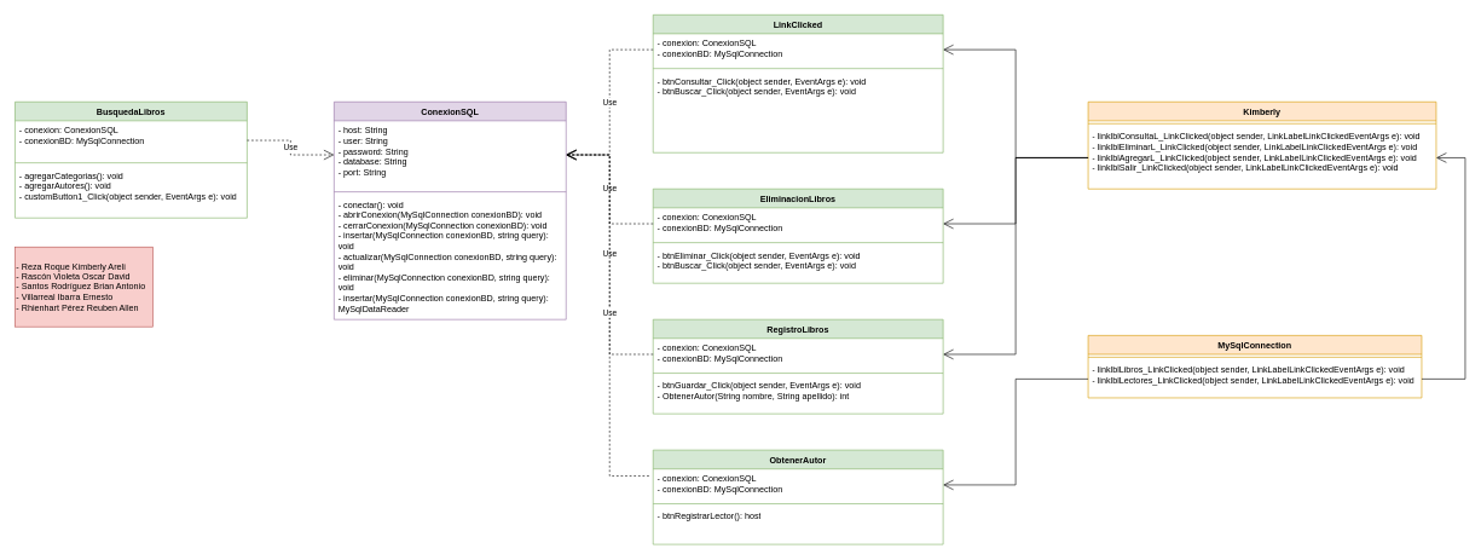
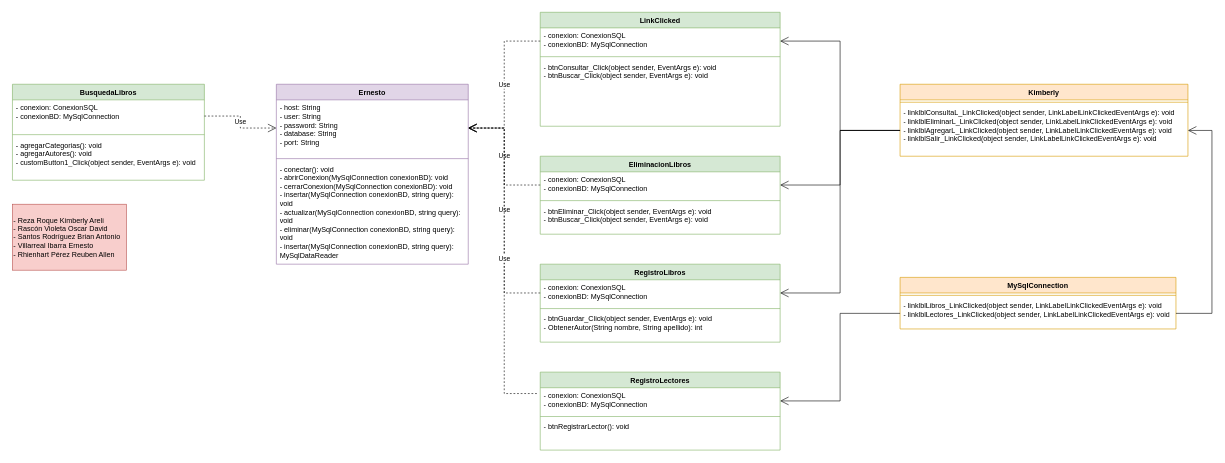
- <mxCell id="6" value="ConexionSQL" style="swimlane;fontStyle=1;align=center;verticalAlign=top;childLayout=stackLayout;horizontal=1;startSize=26;horizontalStack=0;resizeParent=1;resizeParentMax=0;resizeLast=0;collapsible=1;marginBottom=0;whiteSpace=wrap;html=1;fillColor=#e1d5e7;strokeColor=#9673a6;" vertex="1" parent="1"><mxGeometry x="460" y="140" width="320" height="300" as="geometry" /></mxCell>
+ <mxCell id="6" value="Ernesto" style="swimlane;fontStyle=1;align=center;verticalAlign=top;childLayout=stackLayout;horizontal=1;startSize=26;horizontalStack=0;resizeParent=1;resizeParentMax=0;resizeLast=0;collapsible=1;marginBottom=0;whiteSpace=wrap;html=1;fillColor=#e1d5e7;strokeColor=#9673a6;" vertex="1" parent="1"><mxGeometry x="460" y="140" width="320" height="300" as="geometry" /></mxCell>
- <mxCell id="30" value="ObtenerAutor" style="swimlane;fontStyle=1;align=center;verticalAlign=top;childLayout=stackLayout;horizontal=1;startSize=26;horizontalStack=0;resizeParent=1;resizeParentMax=0;resizeLast=0;collapsible=1;marginBottom=0;whiteSpace=wrap;html=1;fillColor=#d5e8d4;strokeColor=#82b366;" vertex="1" parent="1"><mxGeometry x="900" y="620" width="400" height="130" as="geometry" /></mxCell>
+ <mxCell id="30" value="RegistroLectores" style="swimlane;fontStyle=1;align=center;verticalAlign=top;childLayout=stackLayout;horizontal=1;startSize=26;horizontalStack=0;resizeParent=1;resizeParentMax=0;resizeLast=0;collapsible=1;marginBottom=0;whiteSpace=wrap;html=1;fillColor=#d5e8d4;strokeColor=#82b366;" vertex="1" parent="1"><mxGeometry x="900" y="620" width="400" height="130" as="geometry" /></mxCell>
- <mxCell id="33" value="- btnRegistrarLector(): host" style="text;strokeColor=none;fillColor=none;align=left;verticalAlign=top;spacingLeft=4;spacingRight=4;overflow=hidden;rotatable=0;points=[[0,0.5],[1,0.5]];portConstraint=eastwest;whiteSpace=wrap;html=1;" vertex="1" parent="30"><mxGeometry y="78" width="400" height="52" as="geometry" /></mxCell>
+ <mxCell id="33" value="- btnRegistrarLector(): void" style="text;strokeColor=none;fillColor=none;align=left;verticalAlign=top;spacingLeft=4;spacingRight=4;overflow=hidden;rotatable=0;points=[[0,0.5],[1,0.5]];portConstraint=eastwest;whiteSpace=wrap;html=1;" vertex="1" parent="30"><mxGeometry y="78" width="400" height="52" as="geometry" /></mxCell>
